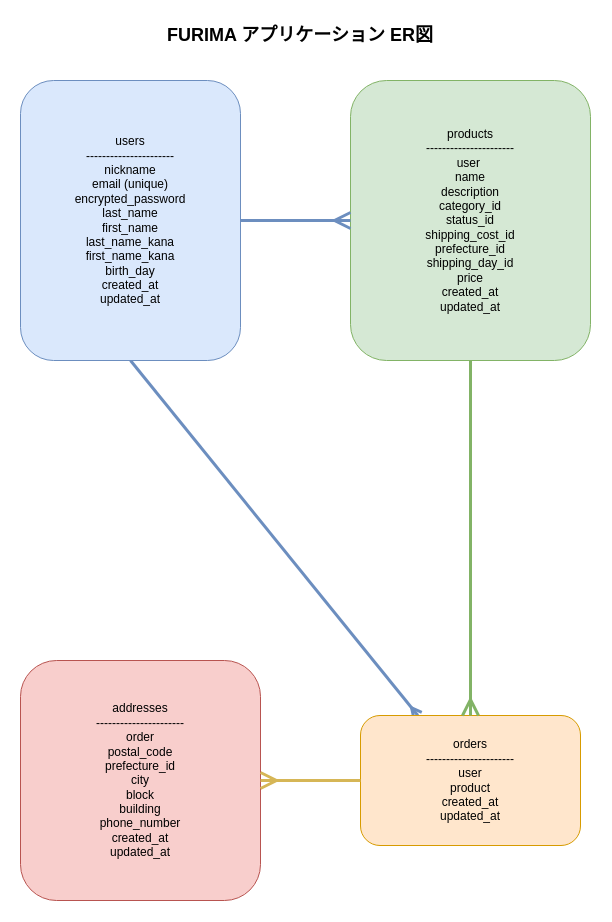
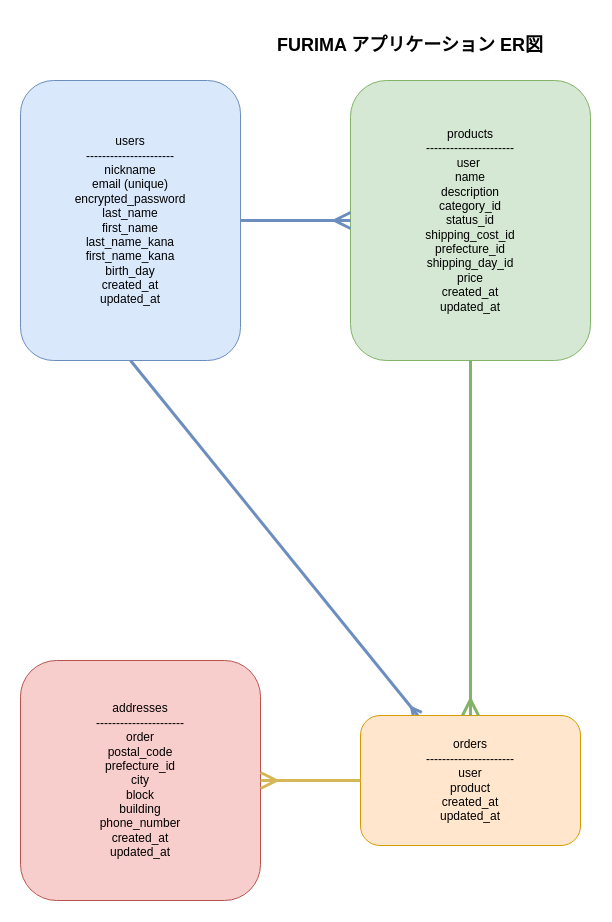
- <mxCell id="10" value="FURIMA アプリケーション ER図" style="text;html=1;strokeColor=none;fillColor=none;align=center;verticalAlign=middle;whiteSpace=wrap;rounded=0;fontSize=18;fontStyle=1;" parent="1" vertex="1"><mxGeometry x="150" width="300" height="30" as="geometry" y="20" /></mxCell>
+ <mxCell id="10" value="FURIMA アプリケーション ER図" style="text;html=1;strokeColor=none;fillColor=none;align=center;verticalAlign=middle;whiteSpace=wrap;rounded=0;fontSize=18;fontStyle=1;" parent="1" vertex="1"><mxGeometry x="260" y="30" width="300" height="30" as="geometry" /></mxCell>
